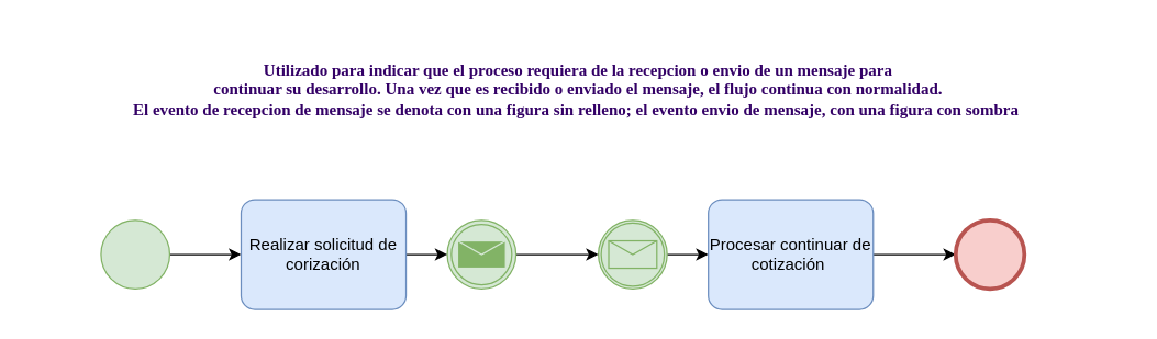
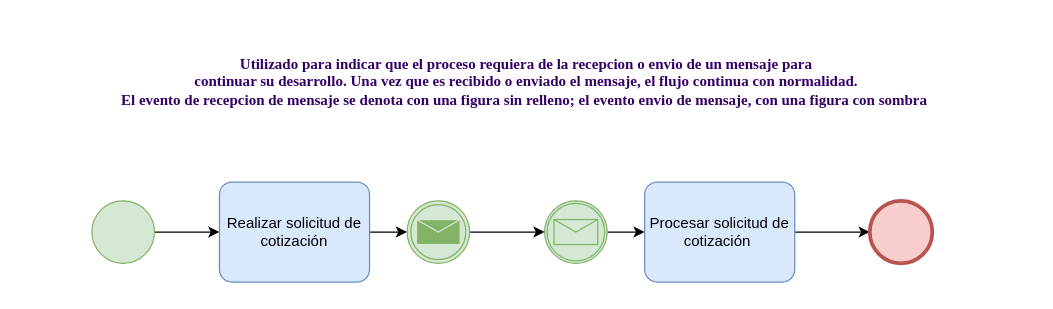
- <mxCell id="9" value="Realizar solicitud de corización" style="points=[[0.25,0,0],[0.5,0,0],[0.75,0,0],[1,0.25,0],[1,0.5,0],[1,0.75,0],[0.75,1,0],[0.5,1,0],[0.25,1,0],[0,0.75,0],[0,0.5,0],[0,0.25,0]];shape=mxgraph.bpmn.task;whiteSpace=wrap;rectStyle=rounded;size=10;html=1;taskMarker=abstract;fillColor=#dae8fc;strokeColor=#6c8ebf;" vertex="1" parent="1"><mxGeometry x="175" y="145" width="120" height="80" as="geometry" /></mxCell>
+ <mxCell id="9" value="Realizar solicitud de cotización" style="points=[[0.25,0,0],[0.5,0,0],[0.75,0,0],[1,0.25,0],[1,0.5,0],[1,0.75,0],[0.75,1,0],[0.5,1,0],[0.25,1,0],[0,0.75,0],[0,0.5,0],[0,0.25,0]];shape=mxgraph.bpmn.task;whiteSpace=wrap;rectStyle=rounded;size=10;html=1;taskMarker=abstract;fillColor=#dae8fc;strokeColor=#6c8ebf;" vertex="1" parent="1"><mxGeometry x="175" y="145" width="120" height="80" as="geometry" /></mxCell>
- <mxCell id="11" value="Procesar continuar de cotización&amp;nbsp;" style="points=[[0.25,0,0],[0.5,0,0],[0.75,0,0],[1,0.25,0],[1,0.5,0],[1,0.75,0],[0.75,1,0],[0.5,1,0],[0.25,1,0],[0,0.75,0],[0,0.5,0],[0,0.25,0]];shape=mxgraph.bpmn.task;whiteSpace=wrap;rectStyle=rounded;size=10;html=1;taskMarker=abstract;fillColor=#dae8fc;strokeColor=#6c8ebf;" vertex="1" parent="1"><mxGeometry x="515" y="145" width="120" height="80" as="geometry" /></mxCell>
+ <mxCell id="11" value="Procesar solicitud de cotización&amp;nbsp;" style="points=[[0.25,0,0],[0.5,0,0],[0.75,0,0],[1,0.25,0],[1,0.5,0],[1,0.75,0],[0.75,1,0],[0.5,1,0],[0.25,1,0],[0,0.75,0],[0,0.5,0],[0,0.25,0]];shape=mxgraph.bpmn.task;whiteSpace=wrap;rectStyle=rounded;size=10;html=1;taskMarker=abstract;fillColor=#dae8fc;strokeColor=#6c8ebf;" vertex="1" parent="1"><mxGeometry x="515" y="145" width="120" height="80" as="geometry" /></mxCell>
